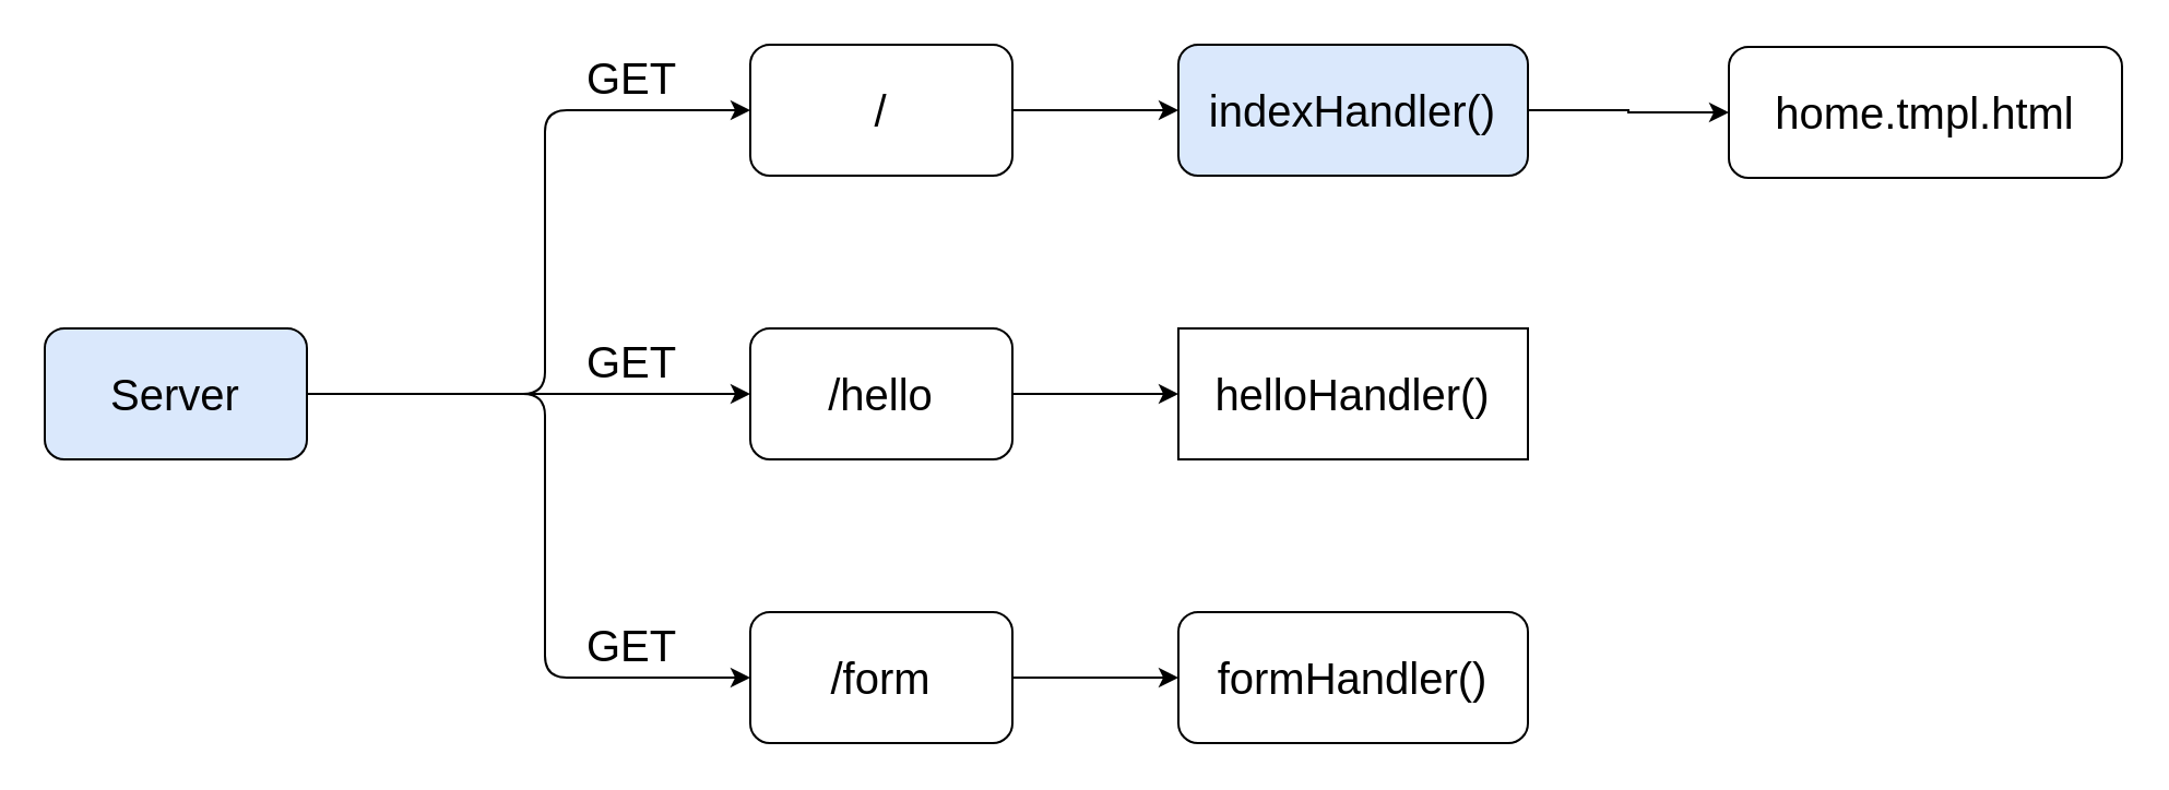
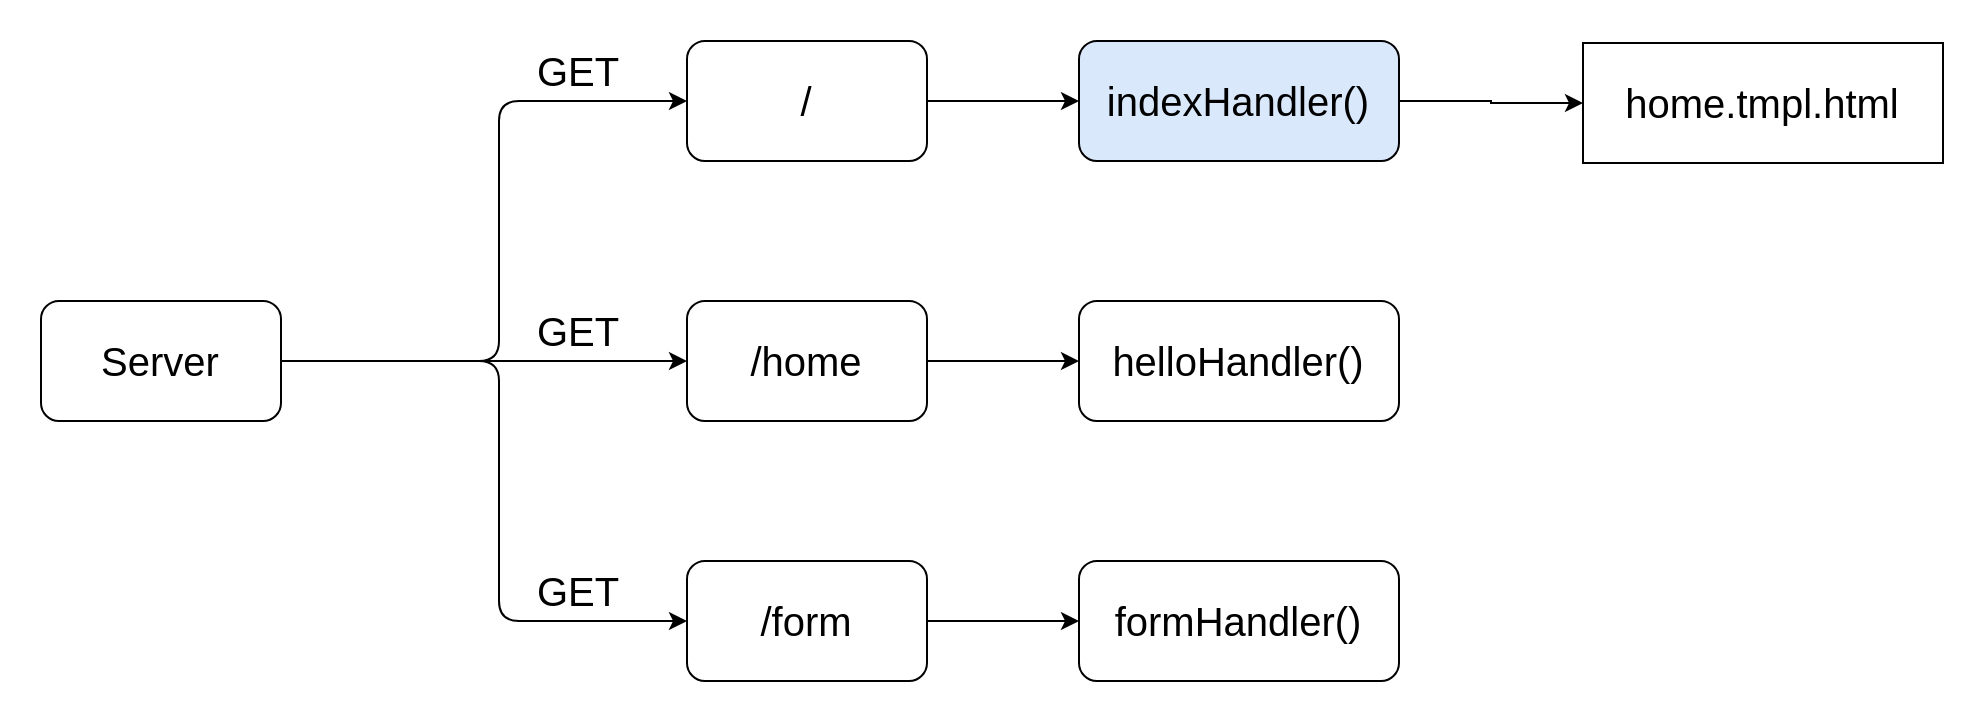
- <mxCell id="13" value="&lt;font style=&quot;font-size: 20px&quot;&gt;home.tmpl.html&lt;/font&gt;" style="rounded=1;whiteSpace=wrap;html=1;" parent="1" vertex="1"><mxGeometry x="791" y="21" width="180" height="60" as="geometry" /></mxCell>
+ <mxCell id="13" value="&lt;font style=&quot;font-size: 20px&quot;&gt;home.tmpl.html&lt;/font&gt;" style="whiteSpace=wrap;html=1;rounded=0;" parent="1" vertex="1"><mxGeometry x="791" y="21" width="180" height="60" as="geometry" /></mxCell>
- <mxCell id="5" value="&lt;font style=&quot;font-size: 20px;&quot;&gt;Server&lt;/font&gt;" style="rounded=1;whiteSpace=wrap;html=1;fillColor=#dae8fc;" parent="1" vertex="1"><mxGeometry x="20" y="150" width="120" height="60" as="geometry" /></mxCell>
+ <mxCell id="5" value="&lt;font style=&quot;font-size: 20px;&quot;&gt;Server&lt;/font&gt;" style="rounded=1;whiteSpace=wrap;html=1;" parent="1" vertex="1"><mxGeometry x="20" y="150" width="120" height="60" as="geometry" /></mxCell>
- <mxCell id="9" value="&lt;font style=&quot;font-size: 20px;&quot;&gt;/hello&lt;/font&gt;" style="rounded=1;whiteSpace=wrap;html=1;" parent="1" vertex="1"><mxGeometry x="343" y="150" width="120" height="60" as="geometry" /></mxCell>
+ <mxCell id="9" value="&lt;font style=&quot;font-size: 20px;&quot;&gt;/home&lt;/font&gt;" style="rounded=1;whiteSpace=wrap;html=1;" parent="1" vertex="1"><mxGeometry x="343" y="150" width="120" height="60" as="geometry" /></mxCell>
- <mxCell id="19" value="&lt;font style=&quot;font-size: 20px;&quot;&gt;helloHandler()&lt;/font&gt;" style="whiteSpace=wrap;html=1;rounded=0;" vertex="1" parent="1"><mxGeometry x="539" y="150" width="160" height="60" as="geometry" /></mxCell>
+ <mxCell id="19" value="&lt;font style=&quot;font-size: 20px;&quot;&gt;helloHandler()&lt;/font&gt;" style="rounded=1;whiteSpace=wrap;html=1;" vertex="1" parent="1"><mxGeometry x="539" y="150" width="160" height="60" as="geometry" /></mxCell>
